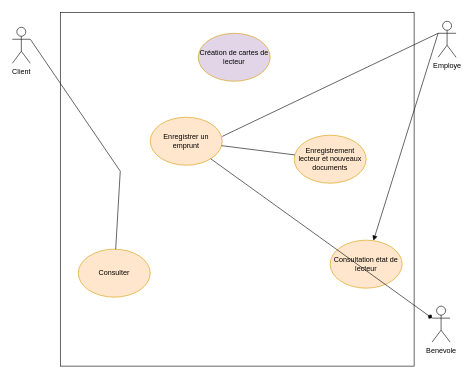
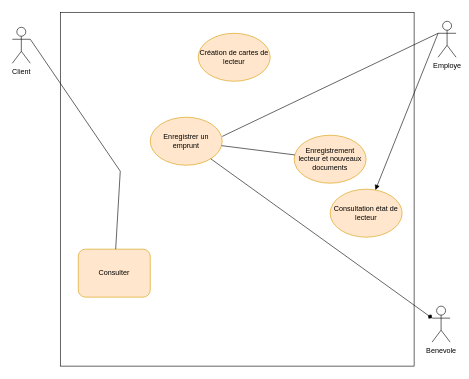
- <mxCell id="6" value="Création de cartes de lecteur" style="ellipse;whiteSpace=wrap;html=1;fillColor=#e1d5e7;strokeColor=#d79b00;" vertex="1" parent="1"><mxGeometry x="330" y="55" width="120" height="80" as="geometry" /></mxCell>
+ <mxCell id="6" value="Création de cartes de lecteur" style="ellipse;whiteSpace=wrap;html=1;fillColor=#ffe6cc;strokeColor=#d79b00;" vertex="1" parent="1"><mxGeometry x="330" y="55" width="120" height="80" as="geometry" /></mxCell>
- <mxCell id="9" value="Consultation état de lecteur" style="ellipse;whiteSpace=wrap;html=1;fillColor=#ffe6cc;strokeColor=#d79b00;" vertex="1" parent="1"><mxGeometry x="550" y="400" width="120" height="80" as="geometry" /></mxCell>
+ <mxCell id="9" value="Consultation état de lecteur" style="ellipse;whiteSpace=wrap;html=1;fillColor=#ffe6cc;strokeColor=#d79b00;" vertex="1" parent="1"><mxGeometry x="550" y="315" width="120" height="80" as="geometry" /></mxCell>
- <mxCell id="10" value="Consulter" style="ellipse;whiteSpace=wrap;html=1;fillColor=#ffe6cc;strokeColor=#d79b00;" vertex="1" parent="1"><mxGeometry x="130" y="415" width="120" height="80" as="geometry" /></mxCell>
+ <mxCell id="10" value="Consulter" style="whiteSpace=wrap;html=1;fillColor=#ffe6cc;strokeColor=#d79b00;rounded=1;" vertex="1" parent="1"><mxGeometry x="130" y="415" width="120" height="80" as="geometry" /></mxCell>
